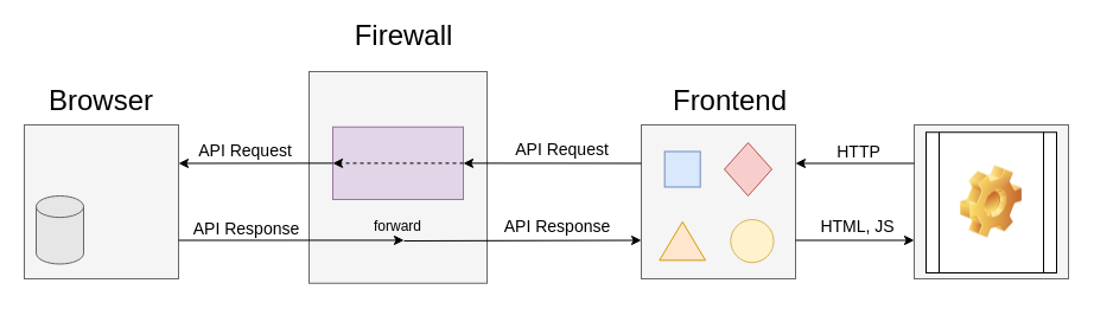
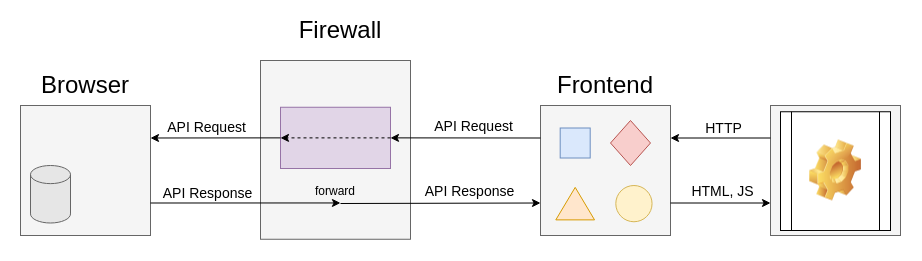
- <mxCell id="3" value="&lt;font style=&quot;font-size: 24px&quot;&gt;Frontend&lt;/font&gt;" style="text;html=1;strokeColor=none;fillColor=none;align=center;verticalAlign=middle;whiteSpace=wrap;rounded=0;" vertex="1" parent="1"><mxGeometry x="550" y="75" width="130" height="20" as="geometry" /></mxCell>
+ <mxCell id="3" value="&lt;font style=&quot;font-size: 24px&quot;&gt;Frontend&lt;/font&gt;" style="text;html=1;strokeColor=none;fillColor=none;align=center;verticalAlign=middle;whiteSpace=wrap;rounded=0;" vertex="1" parent="1"><mxGeometry x="540" y="75" width="130" height="20" as="geometry" /></mxCell>
